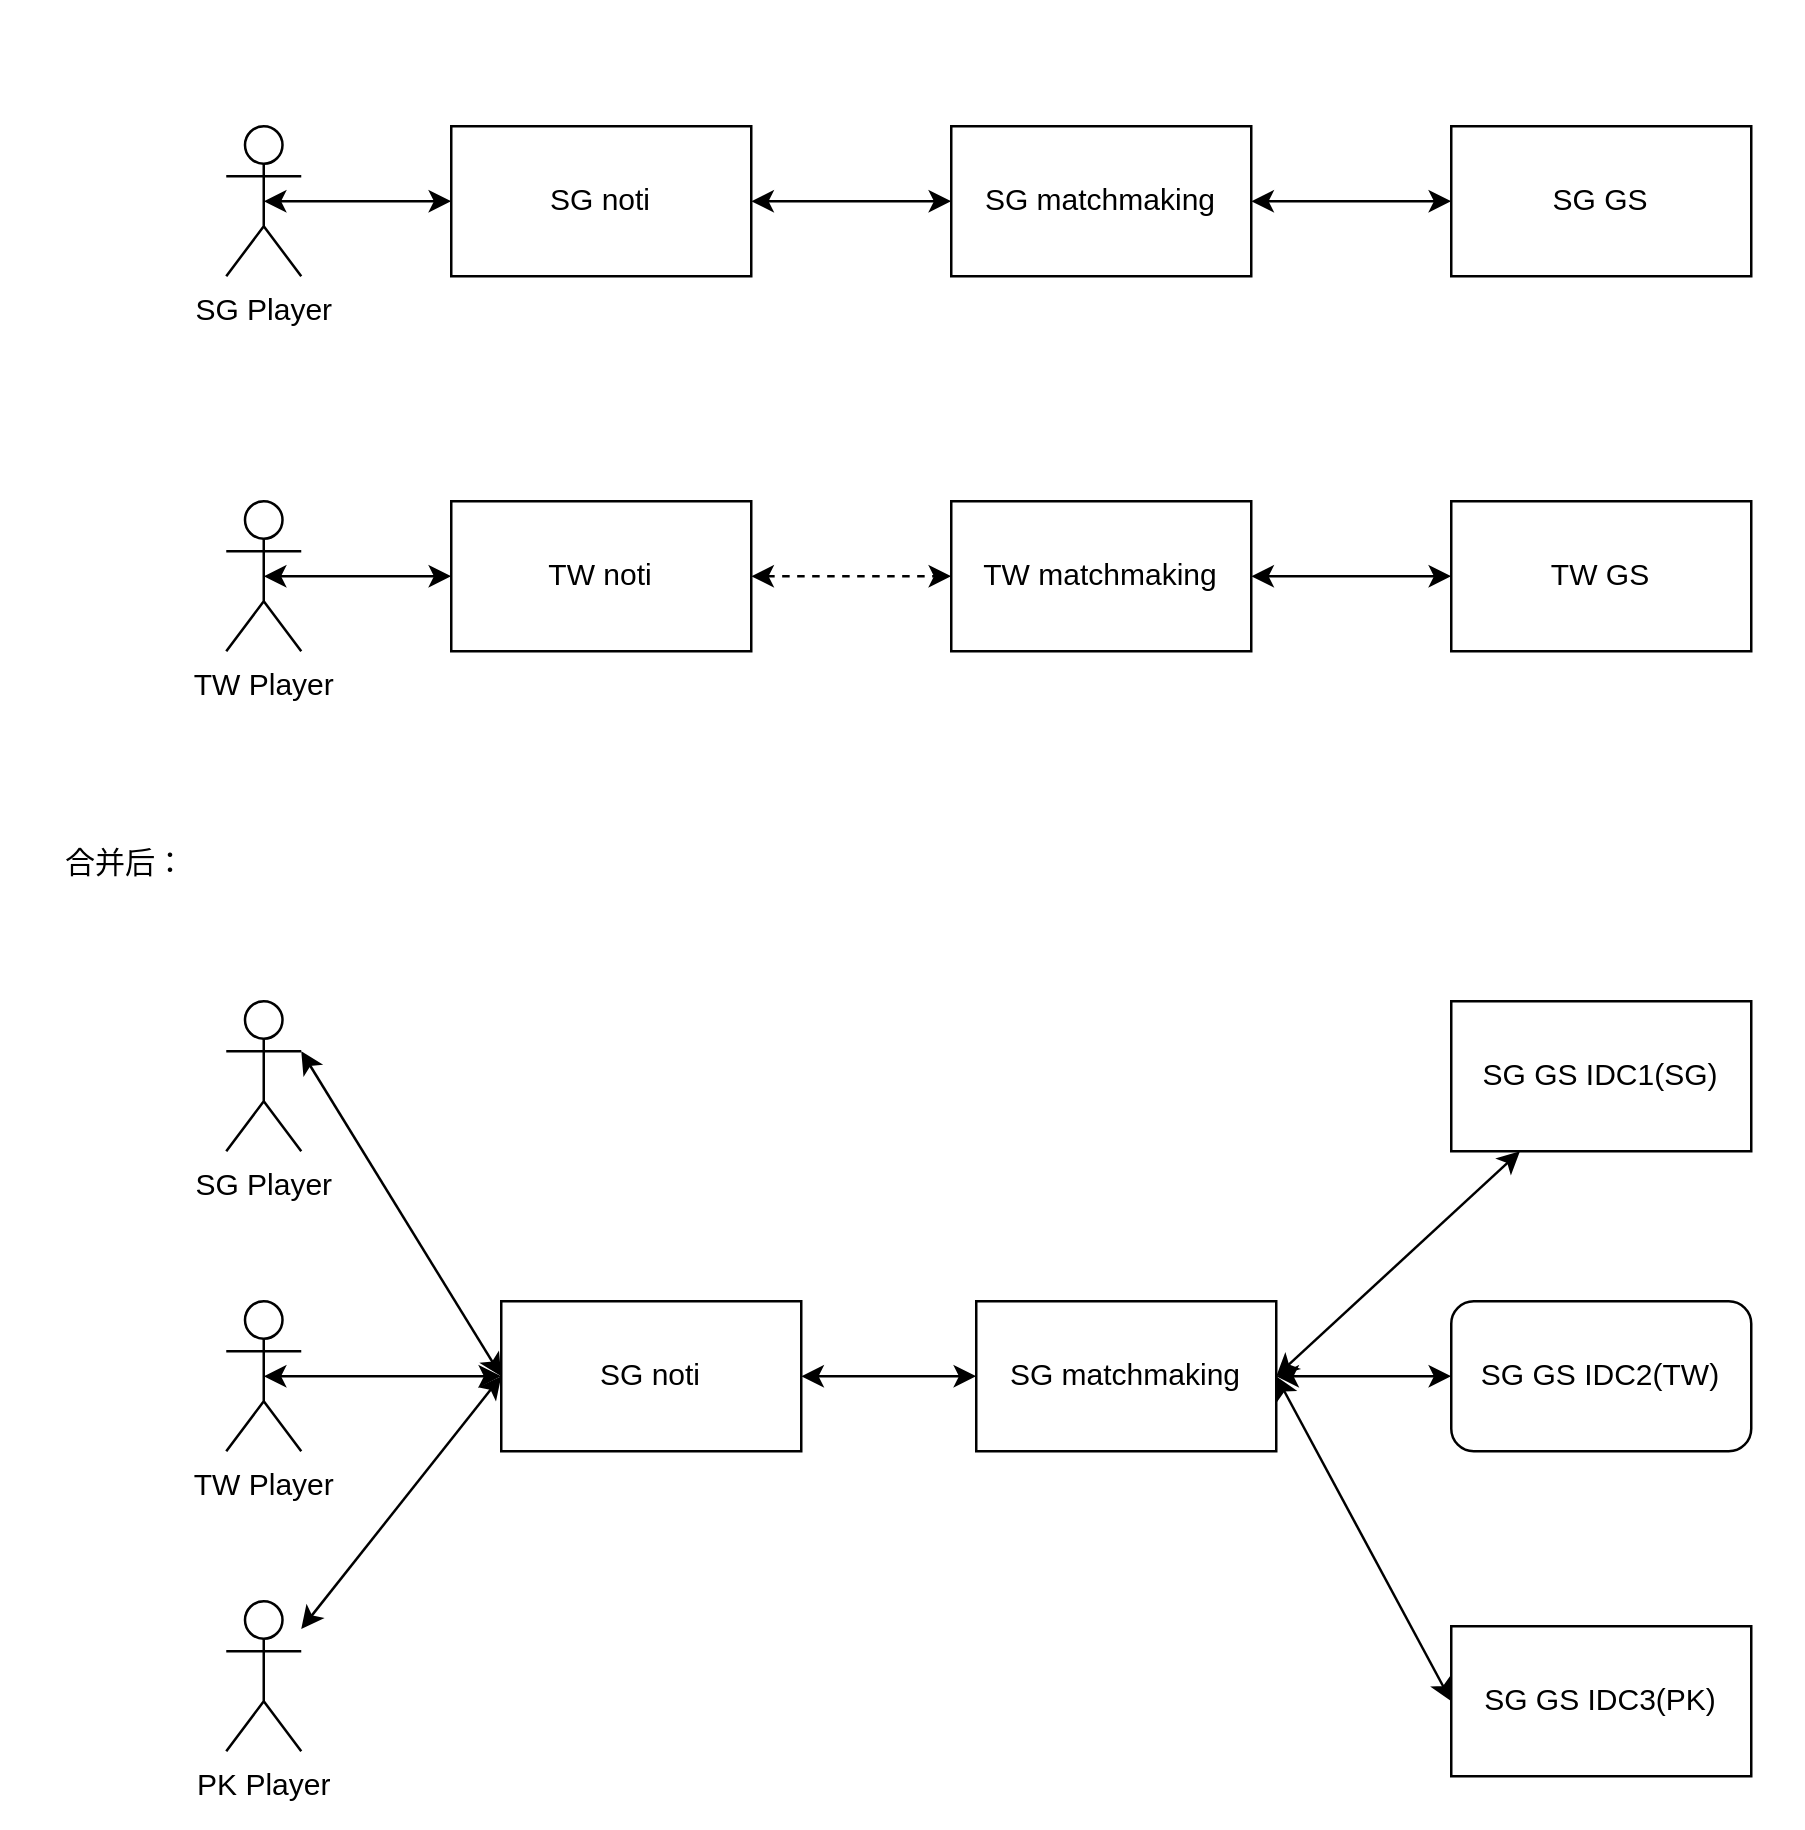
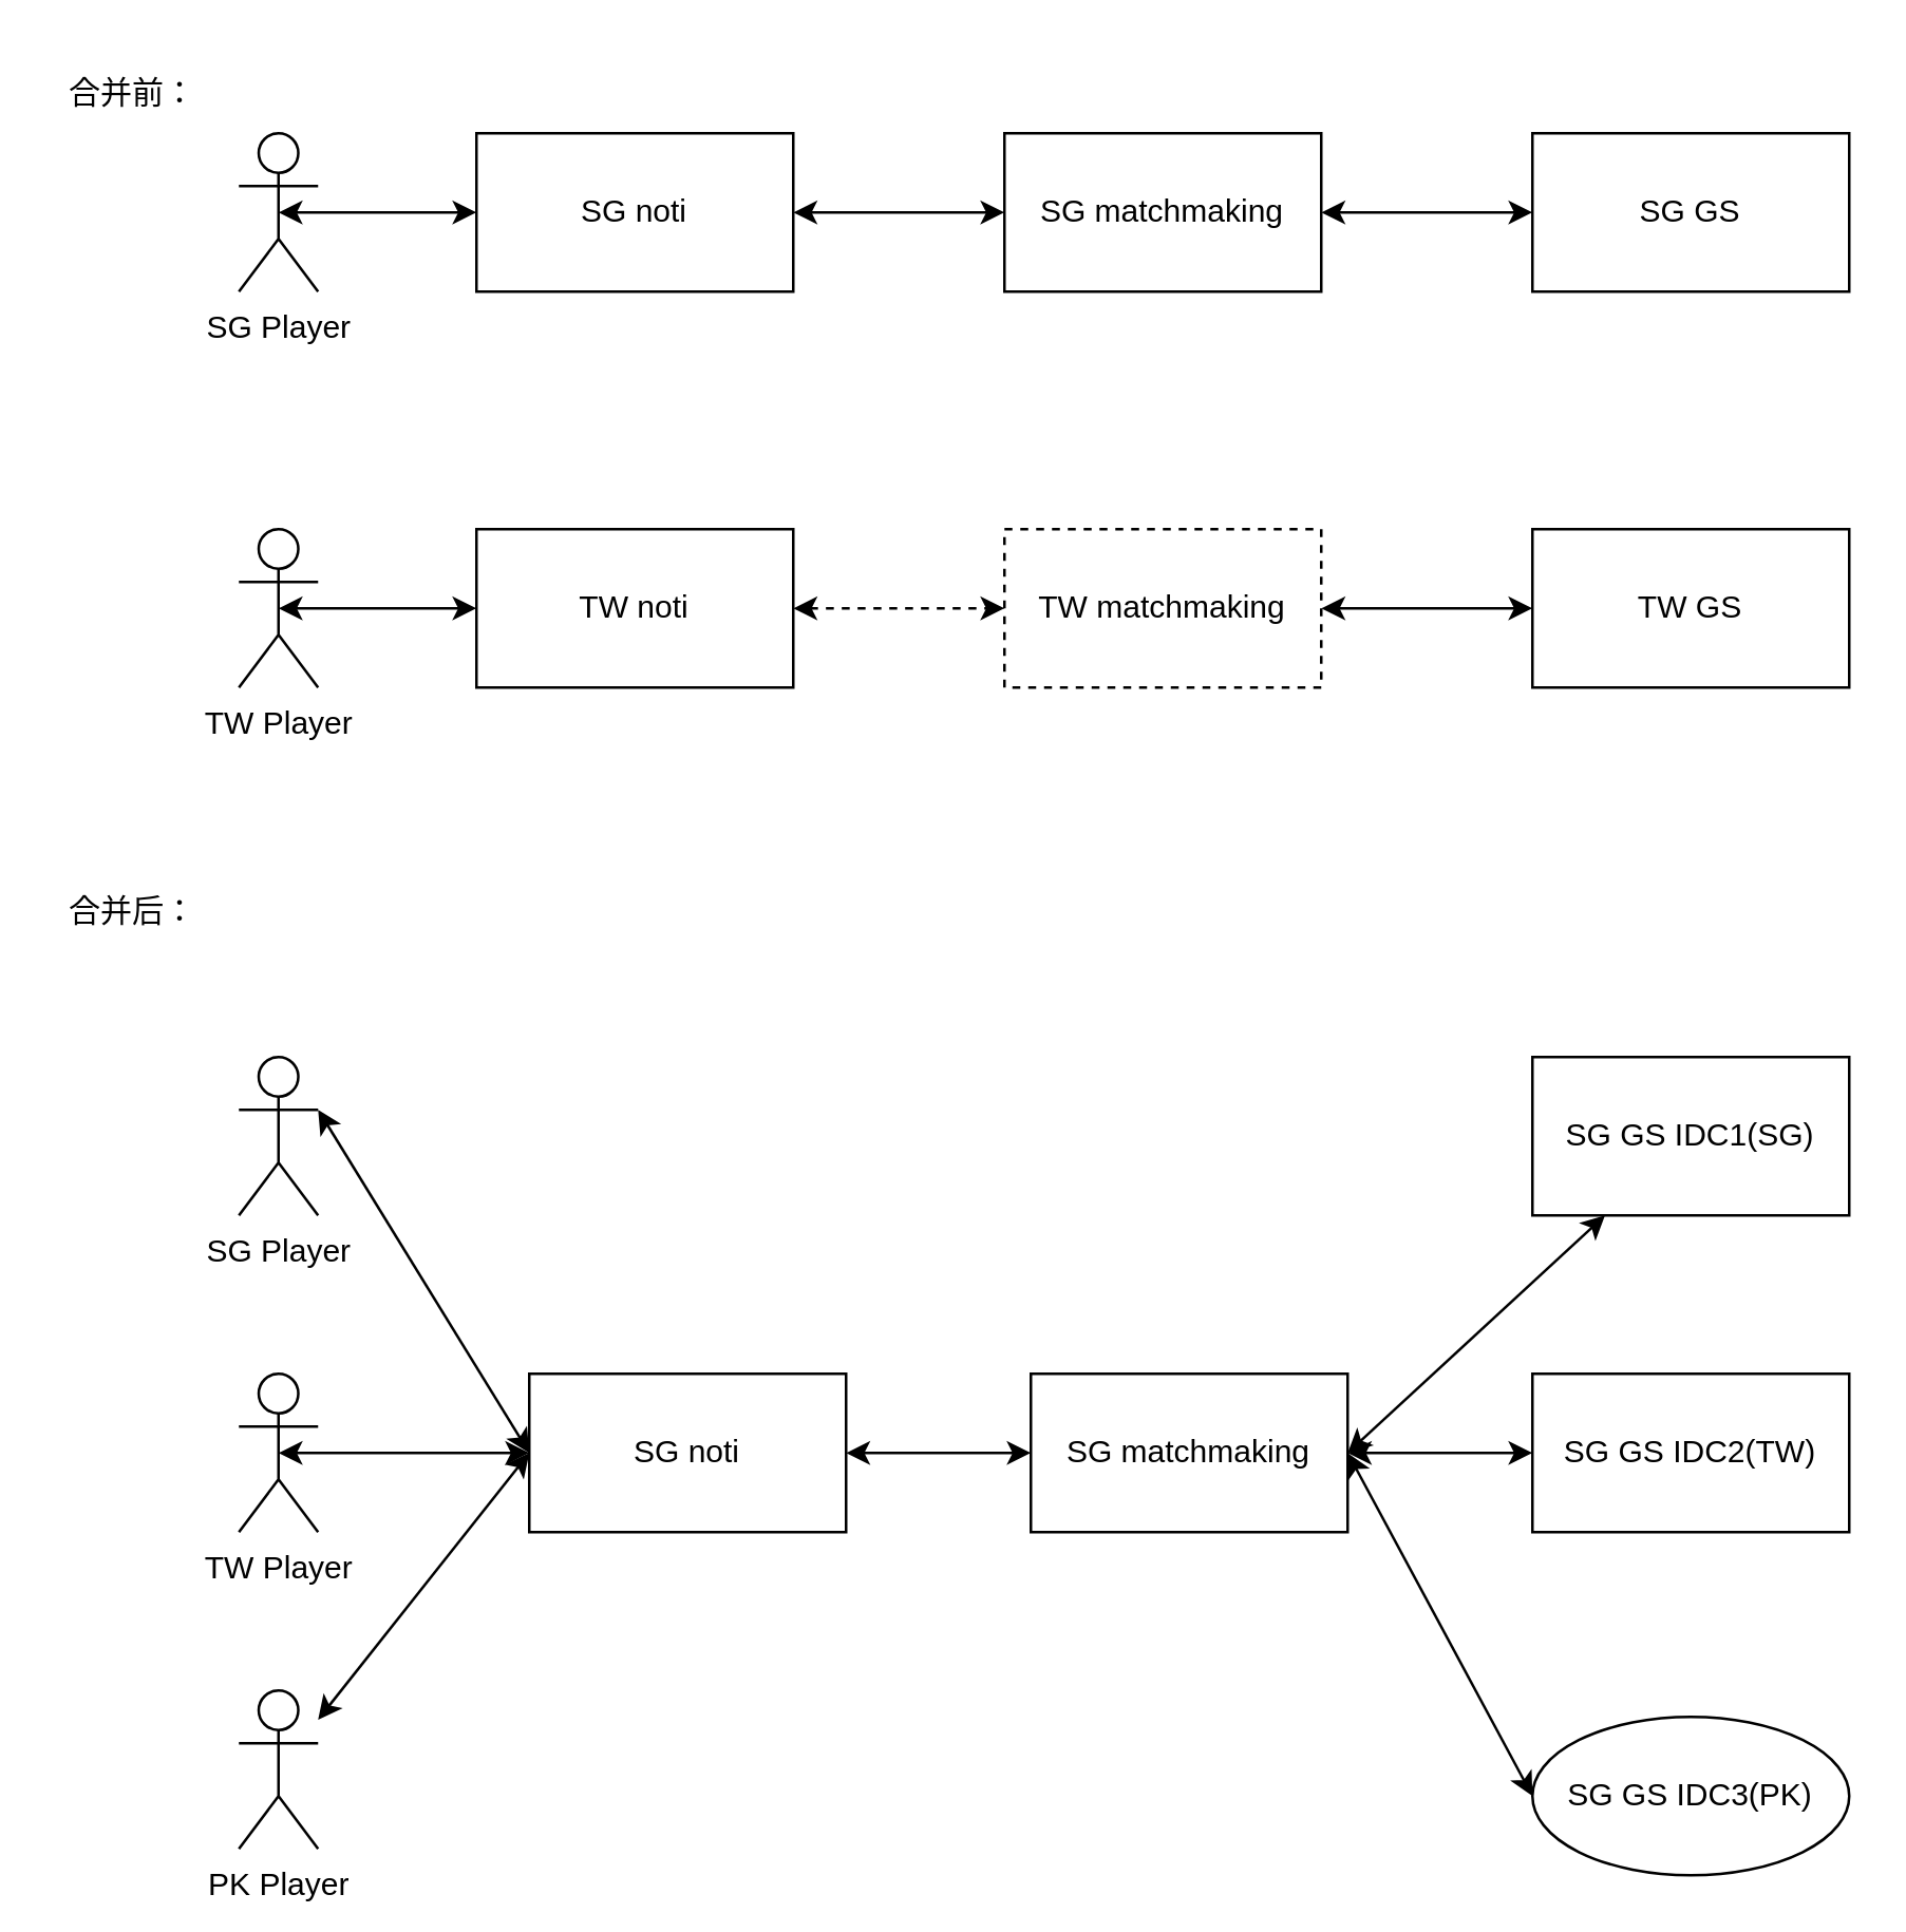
+ <mxCell id="25" value="合并前：" style="text;html=1;align=center;verticalAlign=middle;whiteSpace=wrap;rounded=0;" parent="1" vertex="1"><mxGeometry x="20" y="20" width="60" height="30" as="geometry" /></mxCell>
- <mxCell id="12" value="TW matchmaking" style="rounded=0;whiteSpace=wrap;html=1;" parent="1" vertex="1"><mxGeometry x="380" y="200" width="120" height="60" as="geometry" /></mxCell>
+ <mxCell id="12" value="TW matchmaking" style="rounded=0;whiteSpace=wrap;html=1;dashed=1;" parent="1" vertex="1"><mxGeometry x="380" y="200" width="120" height="60" as="geometry" /></mxCell>
- <mxCell id="27" value="SG GS IDC2(TW)" style="whiteSpace=wrap;html=1;rounded=1;" parent="1" vertex="1"><mxGeometry x="580" y="520" width="120" height="60" as="geometry" /></mxCell>
+ <mxCell id="27" value="SG GS IDC2(TW)" style="rounded=0;whiteSpace=wrap;html=1;" parent="1" vertex="1"><mxGeometry x="580" y="520" width="120" height="60" as="geometry" /></mxCell>
- <mxCell id="31" value="SG GS IDC3(PK)" style="rounded=0;whiteSpace=wrap;html=1;" vertex="1" parent="1"><mxGeometry x="580" y="650" width="120" height="60" as="geometry" /></mxCell>
+ <mxCell id="31" value="SG GS IDC3(PK)" style="ellipse;whiteSpace=wrap;html=1;" vertex="1" parent="1"><mxGeometry x="580" y="650" width="120" height="60" as="geometry" /></mxCell>
